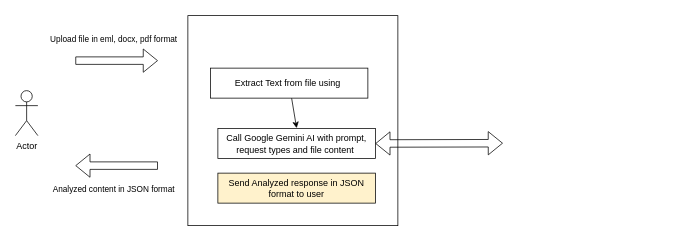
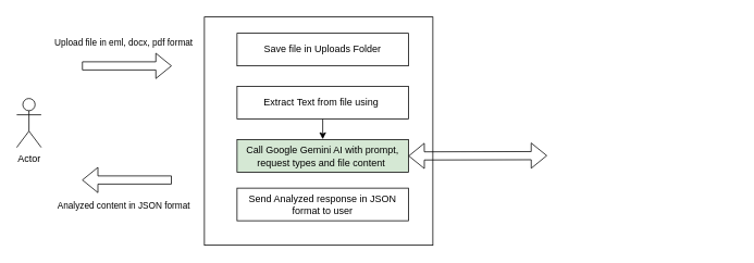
+ <mxCell id="7" value="Save file in Uploads Folder" style="rounded=0;whiteSpace=wrap;html=1;" vertex="1" parent="1"><mxGeometry x="290" y="40" width="210" height="40" as="geometry" /></mxCell>
- <mxCell id="8" value="Extract Text from file using&amp;nbsp;" style="rounded=0;whiteSpace=wrap;html=1;" vertex="1" parent="1"><mxGeometry x="280" y="90" width="210" height="40" as="geometry" /></mxCell>
+ <mxCell id="8" value="Extract Text from file using&amp;nbsp;" style="rounded=0;whiteSpace=wrap;html=1;" vertex="1" parent="1"><mxGeometry x="290" y="105" width="210" height="40" as="geometry" /></mxCell>
- <mxCell id="9" value="Call Google Gemini AI with prompt, request types and file content&amp;nbsp;" style="rounded=0;whiteSpace=wrap;html=1;" vertex="1" parent="1"><mxGeometry x="290" y="170.5" width="210" height="40" as="geometry" /></mxCell>
+ <mxCell id="9" value="Call Google Gemini AI with prompt, request types and file content&amp;nbsp;" style="rounded=0;whiteSpace=wrap;html=1;fillColor=#d5e8d4;" vertex="1" parent="1"><mxGeometry x="290" y="170.5" width="210" height="40" as="geometry" /></mxCell>
- <mxCell id="10" value="Send Analyzed response in JSON format to user" style="rounded=0;whiteSpace=wrap;html=1;fillColor=#fff2cc;" vertex="1" parent="1"><mxGeometry x="290" y="230" width="210" height="40" as="geometry" /></mxCell>
+ <mxCell id="10" value="Send Analyzed response in JSON format to user" style="rounded=0;whiteSpace=wrap;html=1;" vertex="1" parent="1"><mxGeometry x="290" y="230" width="210" height="40" as="geometry" /></mxCell>
